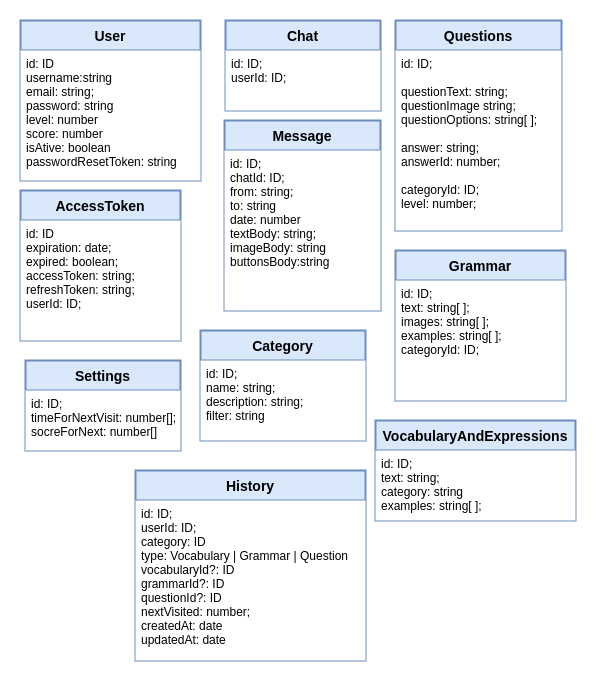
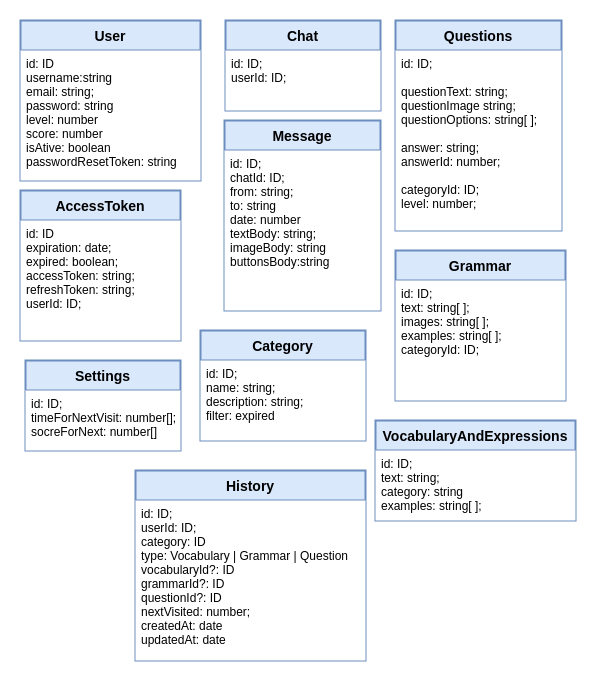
- <mxCell id="9" value="id: ID;&#10;name: string;&#10;description: string;&#10;filter: string" style="align=left;strokeColor=none;fillColor=default;spacingLeft=4;fontSize=12;verticalAlign=top;resizable=0;rotatable=0;part=1;" parent="8" vertex="1"><mxGeometry y="30" width="165" height="80" as="geometry" /></mxCell>
+ <mxCell id="9" value="id: ID;&#10;name: string;&#10;description: string;&#10;filter: expired" style="align=left;strokeColor=none;fillColor=default;spacingLeft=4;fontSize=12;verticalAlign=top;resizable=0;rotatable=0;part=1;" parent="8" vertex="1"><mxGeometry y="30" width="165" height="80" as="geometry" /></mxCell>
